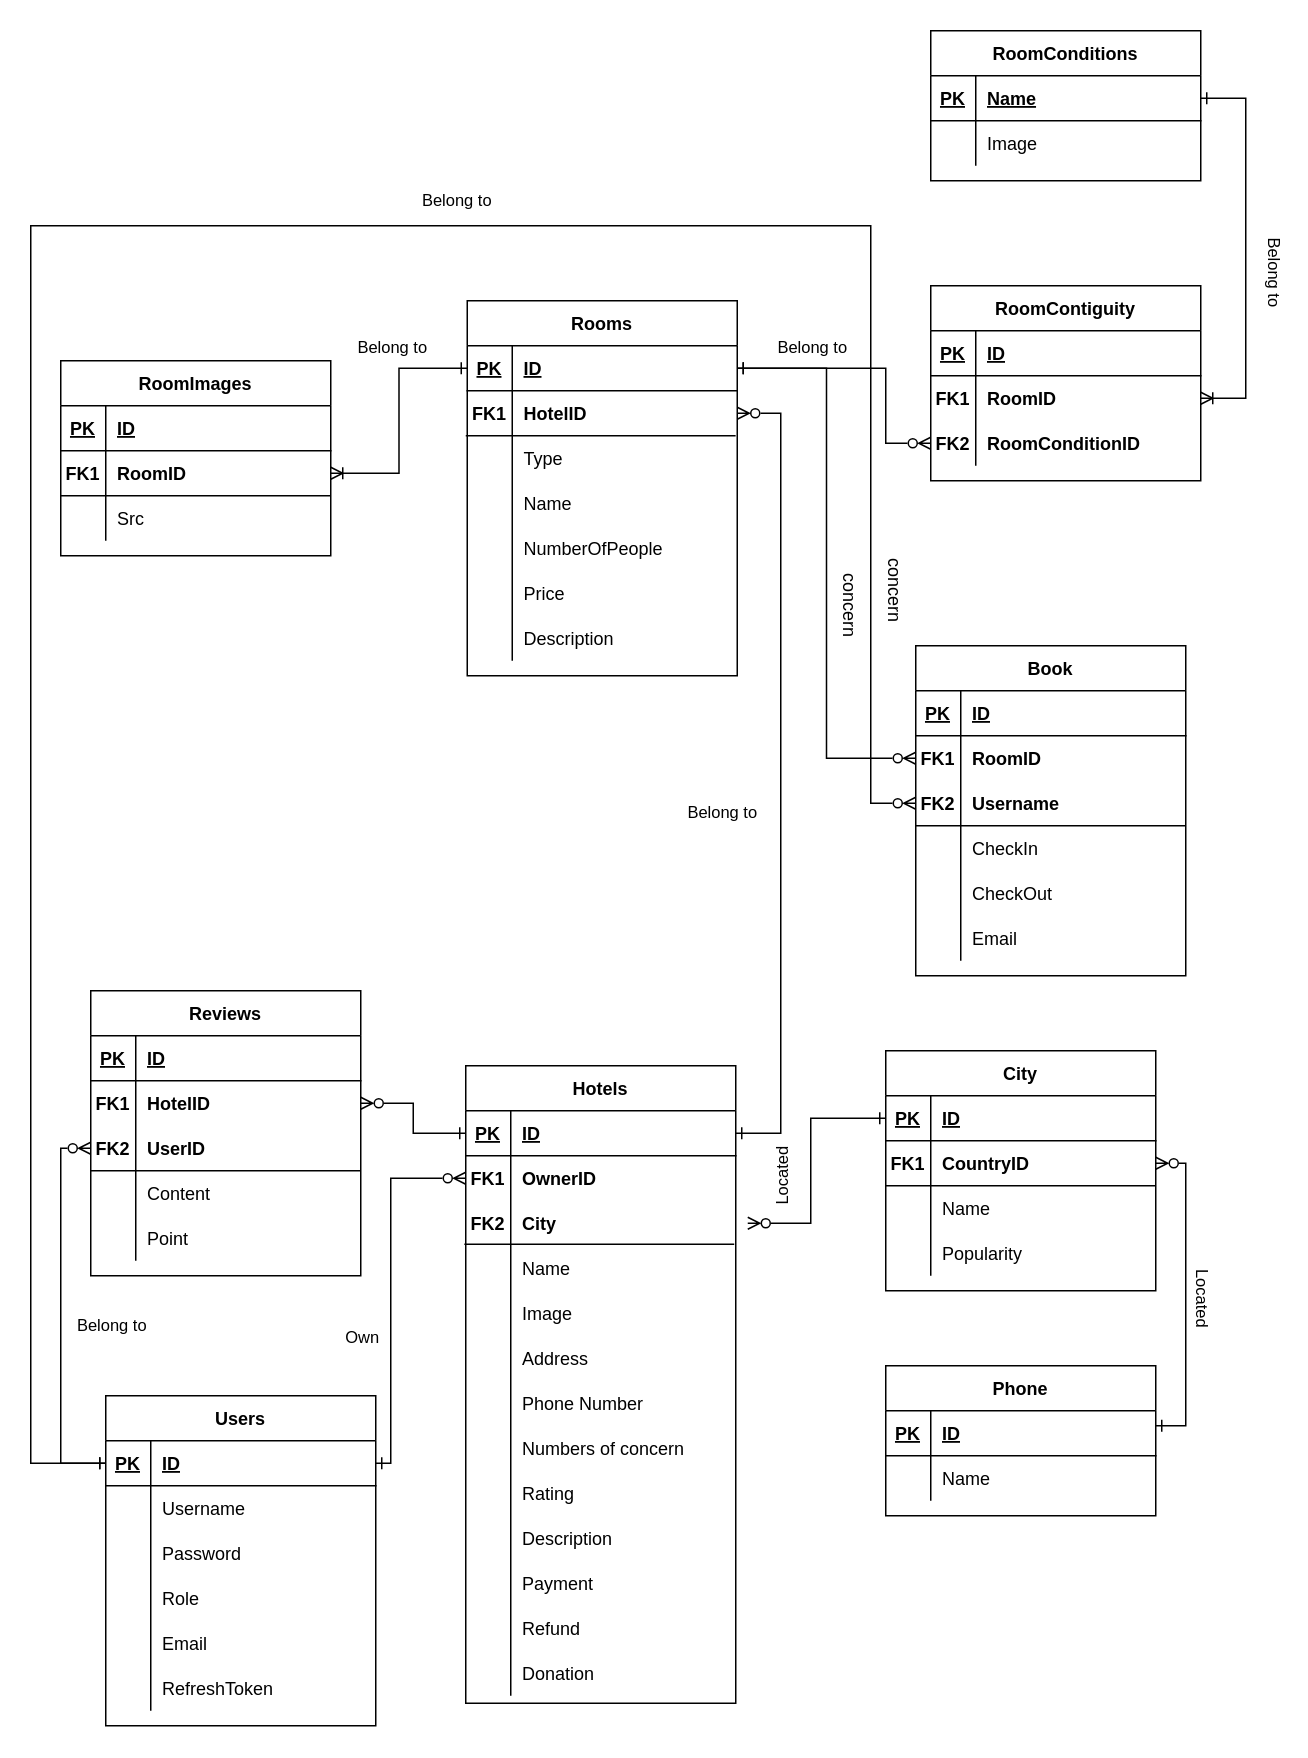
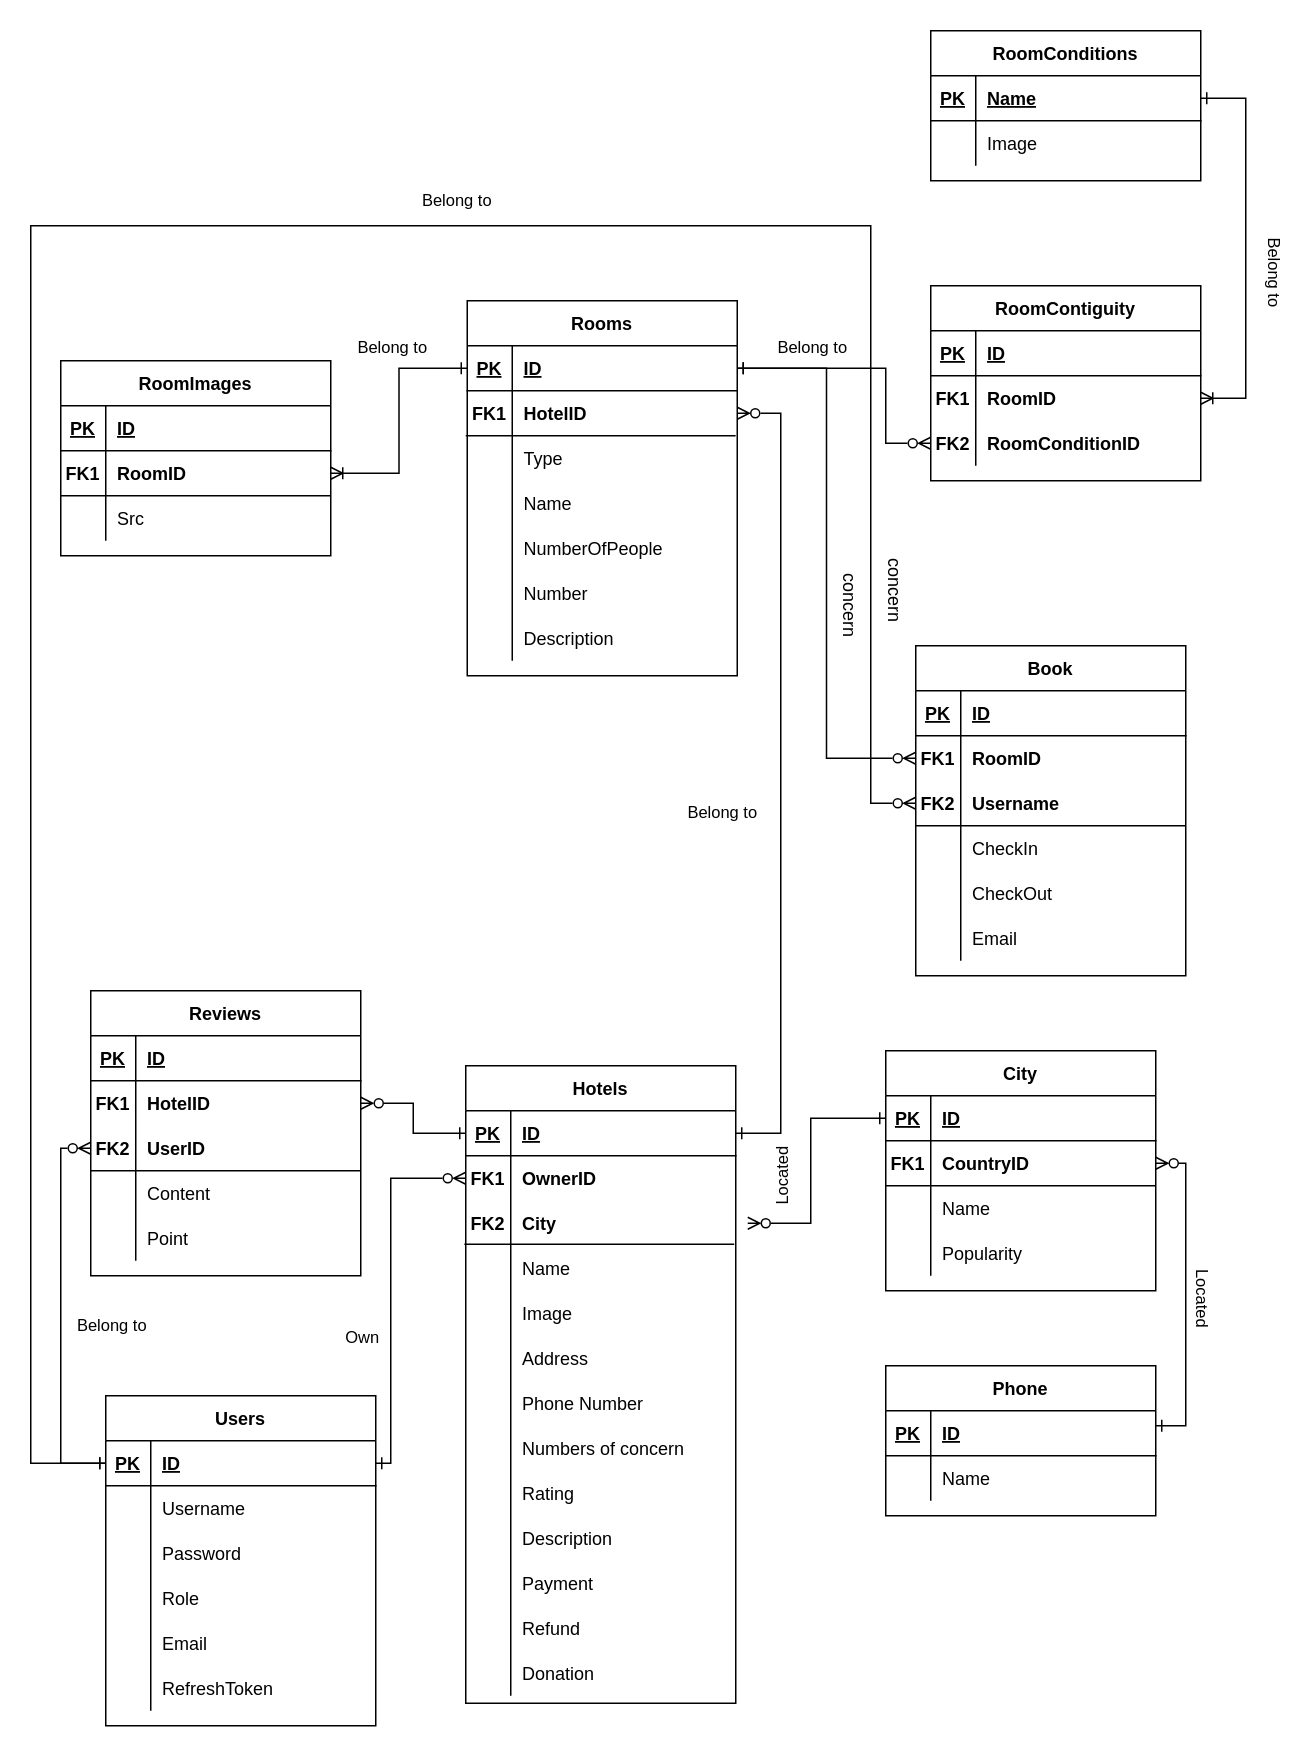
- <mxCell id="129" value="Price" style="shape=partialRectangle;connectable=0;fillColor=none;top=0;left=0;bottom=0;right=0;align=left;spacingLeft=6;overflow=hidden;" parent="127" vertex="1"><mxGeometry x="30" width="150" height="30" as="geometry"><mxRectangle width="150" height="30" as="alternateBounds" /></mxGeometry></mxCell>
+ <mxCell id="129" value="Number" style="shape=partialRectangle;connectable=0;fillColor=none;top=0;left=0;bottom=0;right=0;align=left;spacingLeft=6;overflow=hidden;" parent="127" vertex="1"><mxGeometry x="30" width="150" height="30" as="geometry"><mxRectangle width="150" height="30" as="alternateBounds" /></mxGeometry></mxCell>
